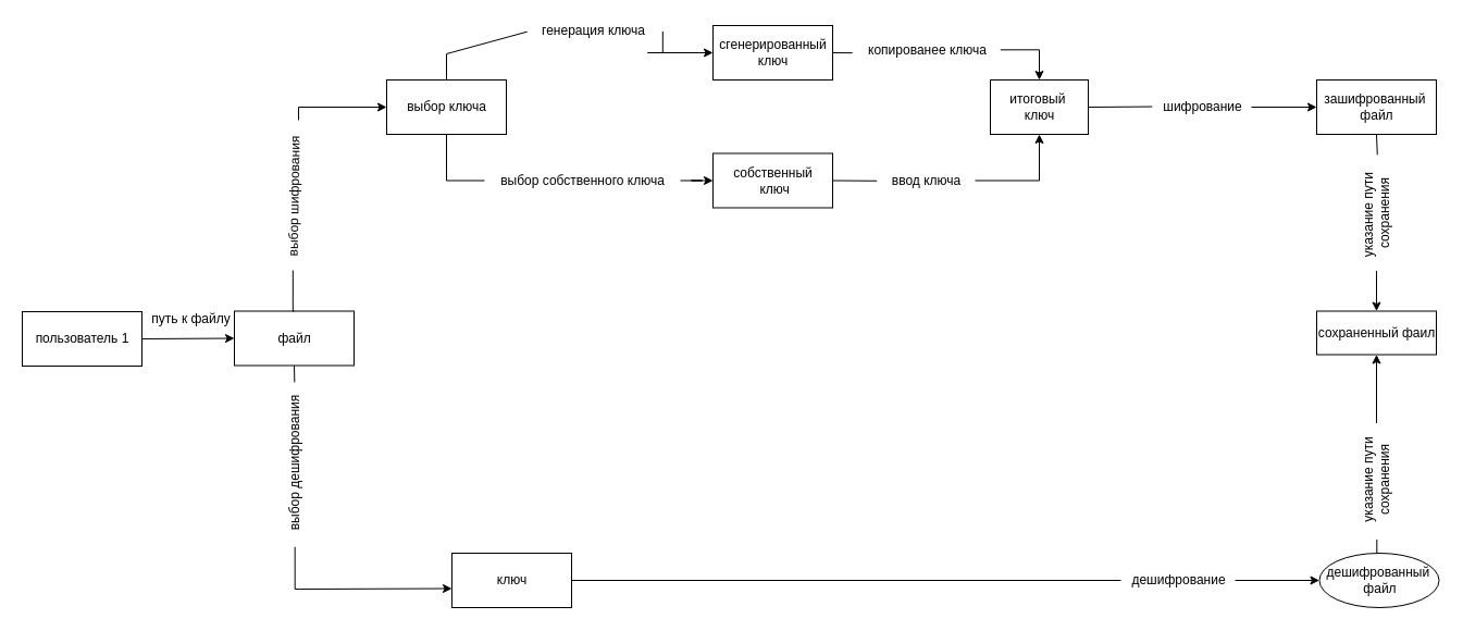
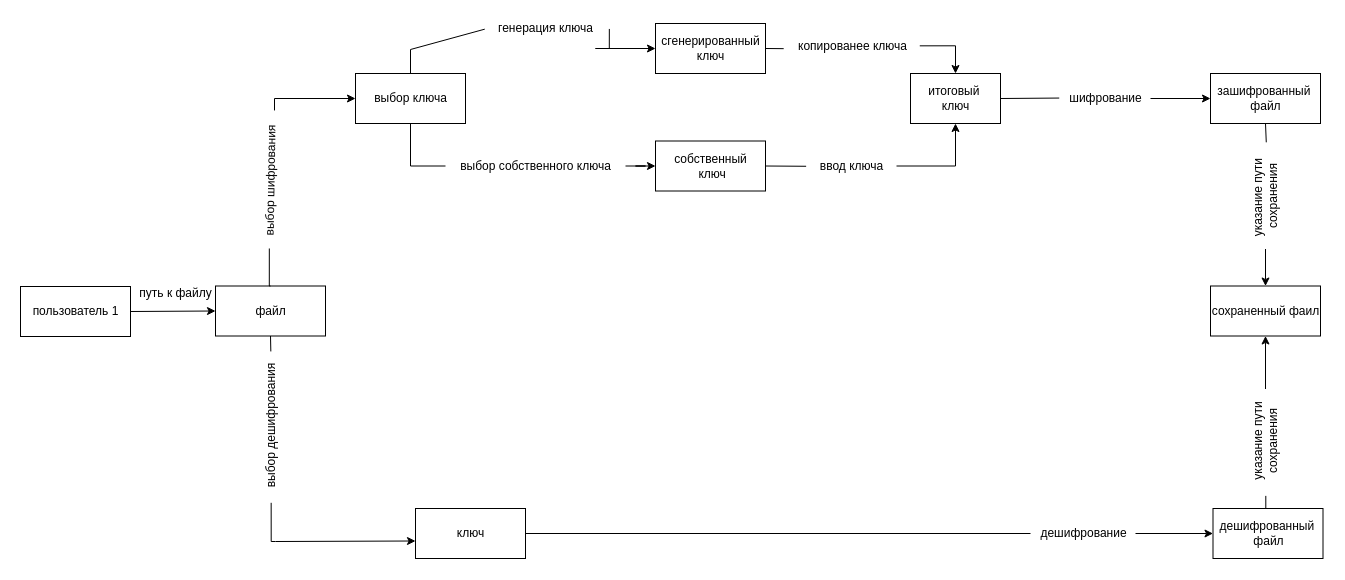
- <mxCell id="11" value="сохраненный фаил" style="html=1;" vertex="1" name="Object" parent="1"><mxGeometry x="1210" y="285.5" width="110" height="40" as="geometry" /></mxCell>
+ <mxCell id="11" value="сохраненный фаил" style="html=1;" vertex="1" name="Object" parent="1"><mxGeometry x="1210" y="285.5" width="110" height="50" as="geometry" /></mxCell>
- <mxCell id="14" value="дешифрованный&amp;nbsp;&lt;br&gt;файл" style="ellipse;html=1;" vertex="1" name="Object" parent="1"><mxGeometry x="1212.5" y="508" width="110" height="50" as="geometry" /></mxCell>
+ <mxCell id="14" value="дешифрованный&amp;nbsp;&lt;br&gt;файл" style="html=1;" vertex="1" name="Object" parent="1"><mxGeometry x="1212.5" y="508" width="110" height="50" as="geometry" /></mxCell>
